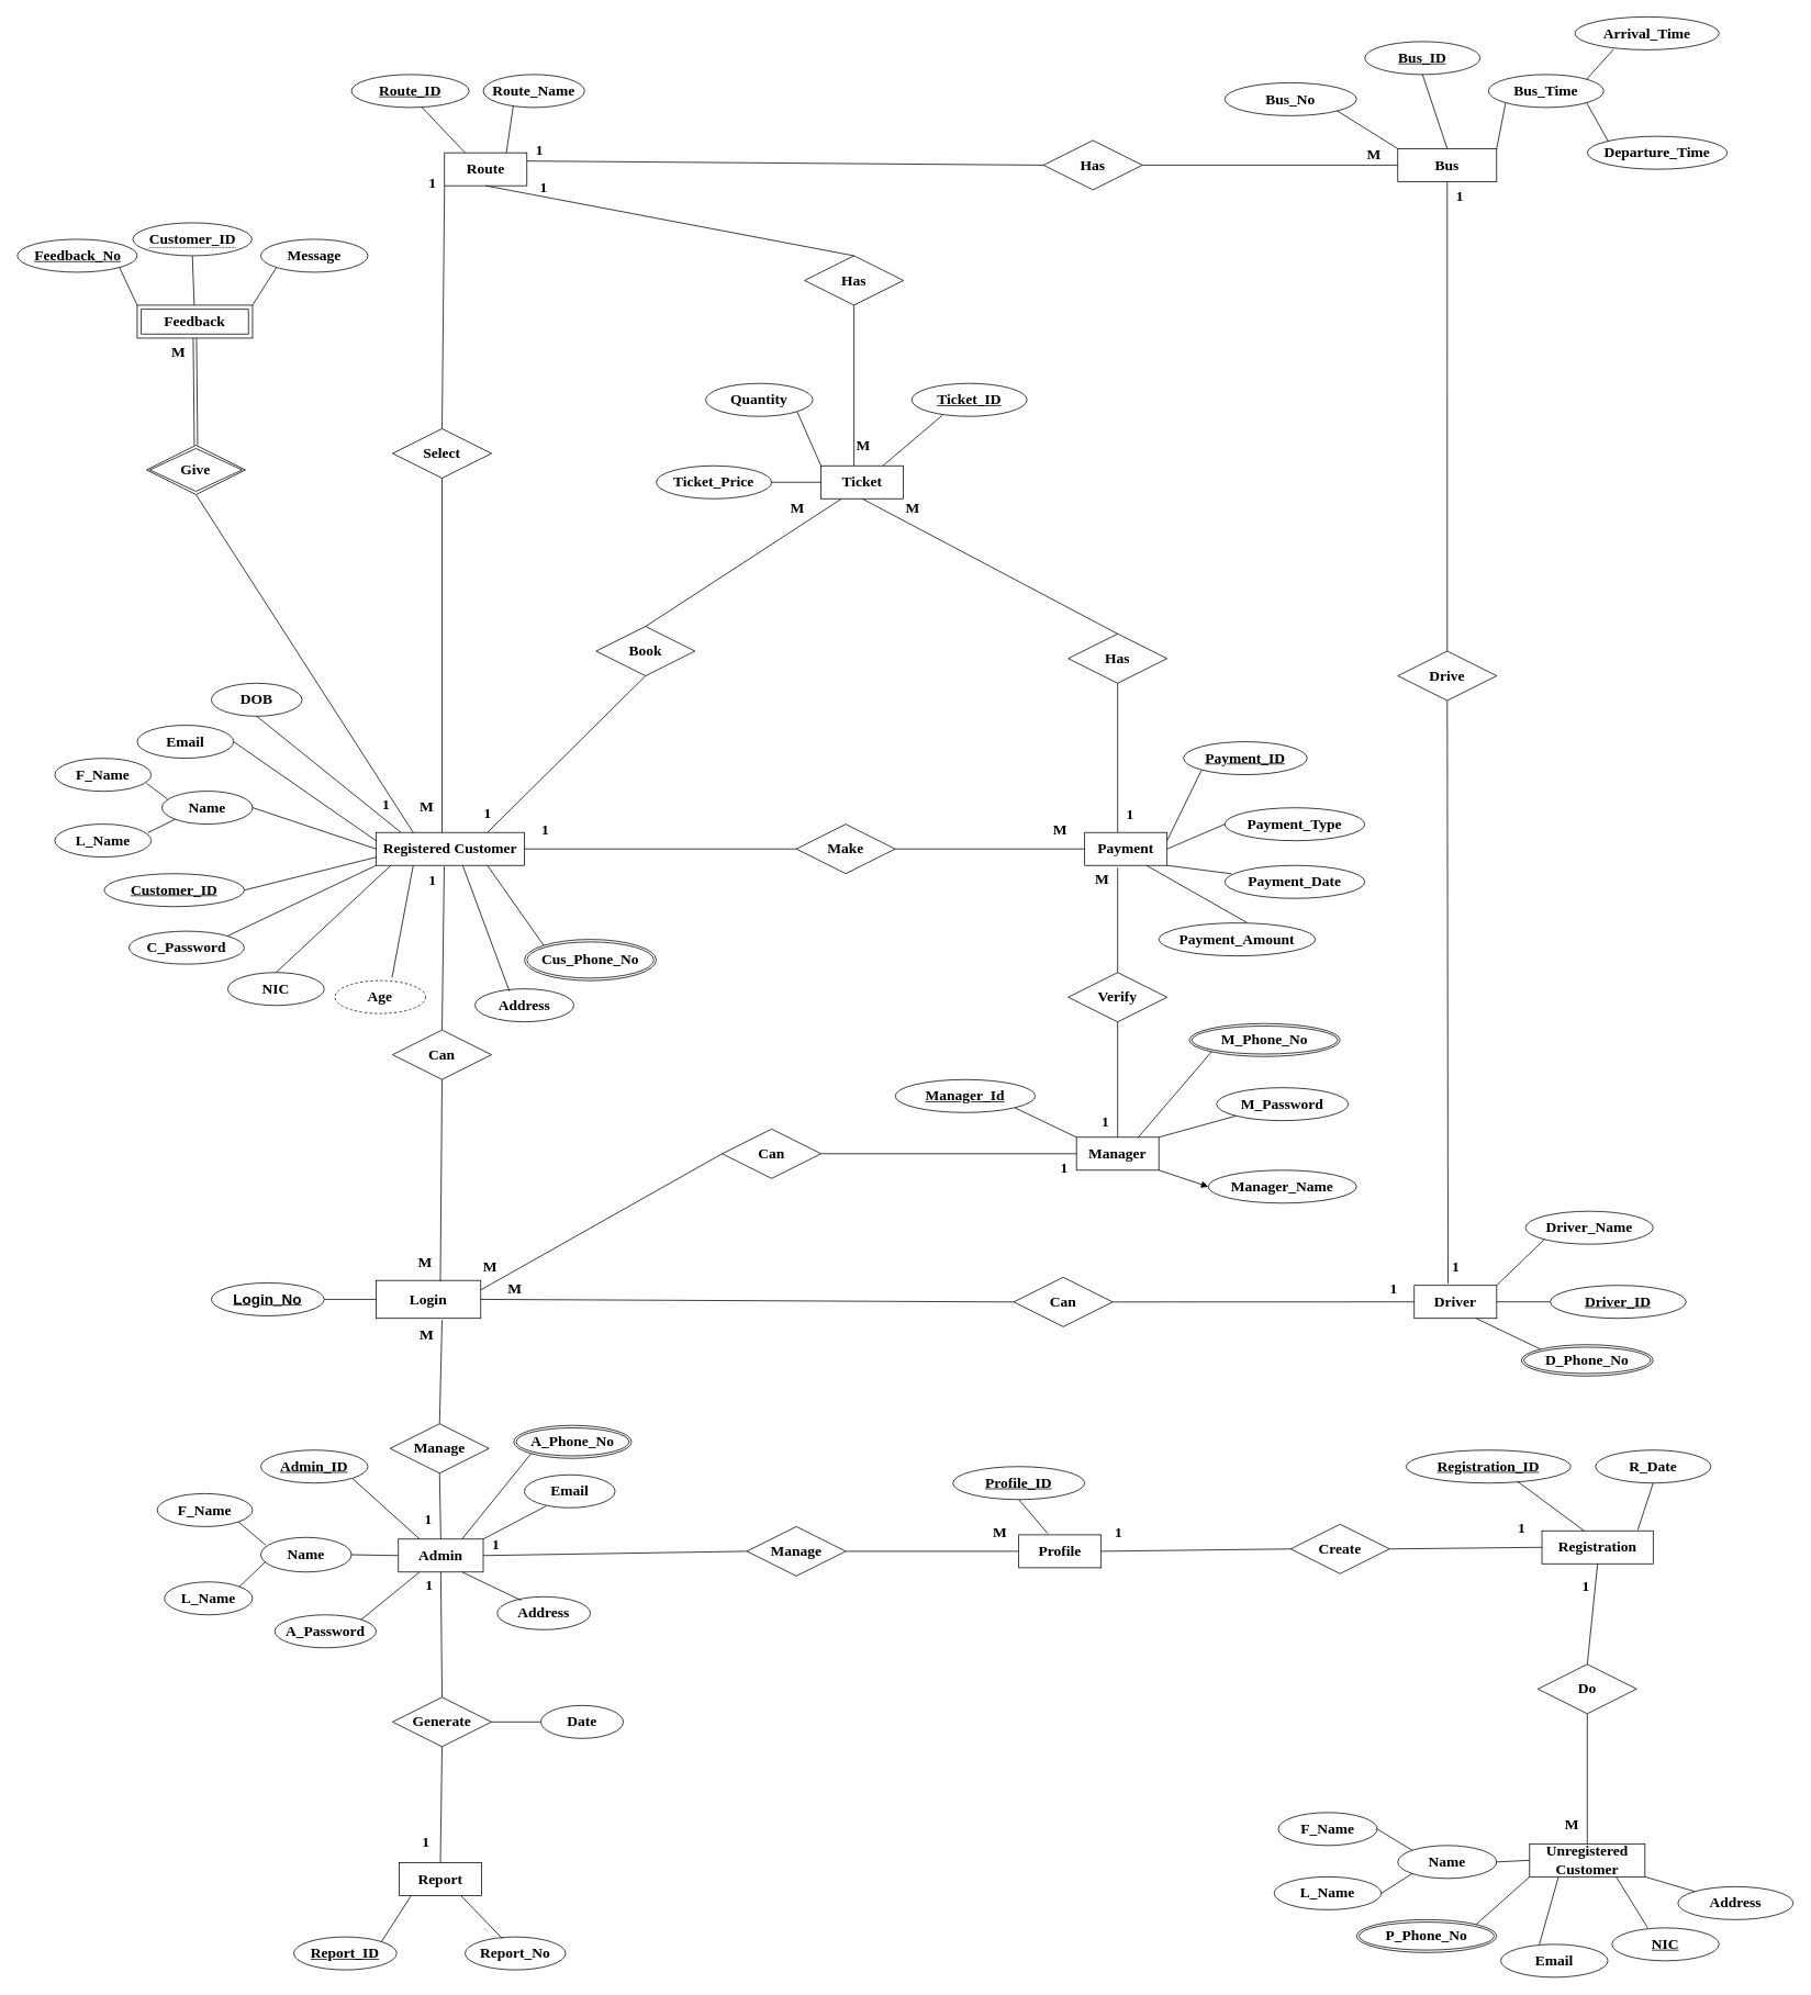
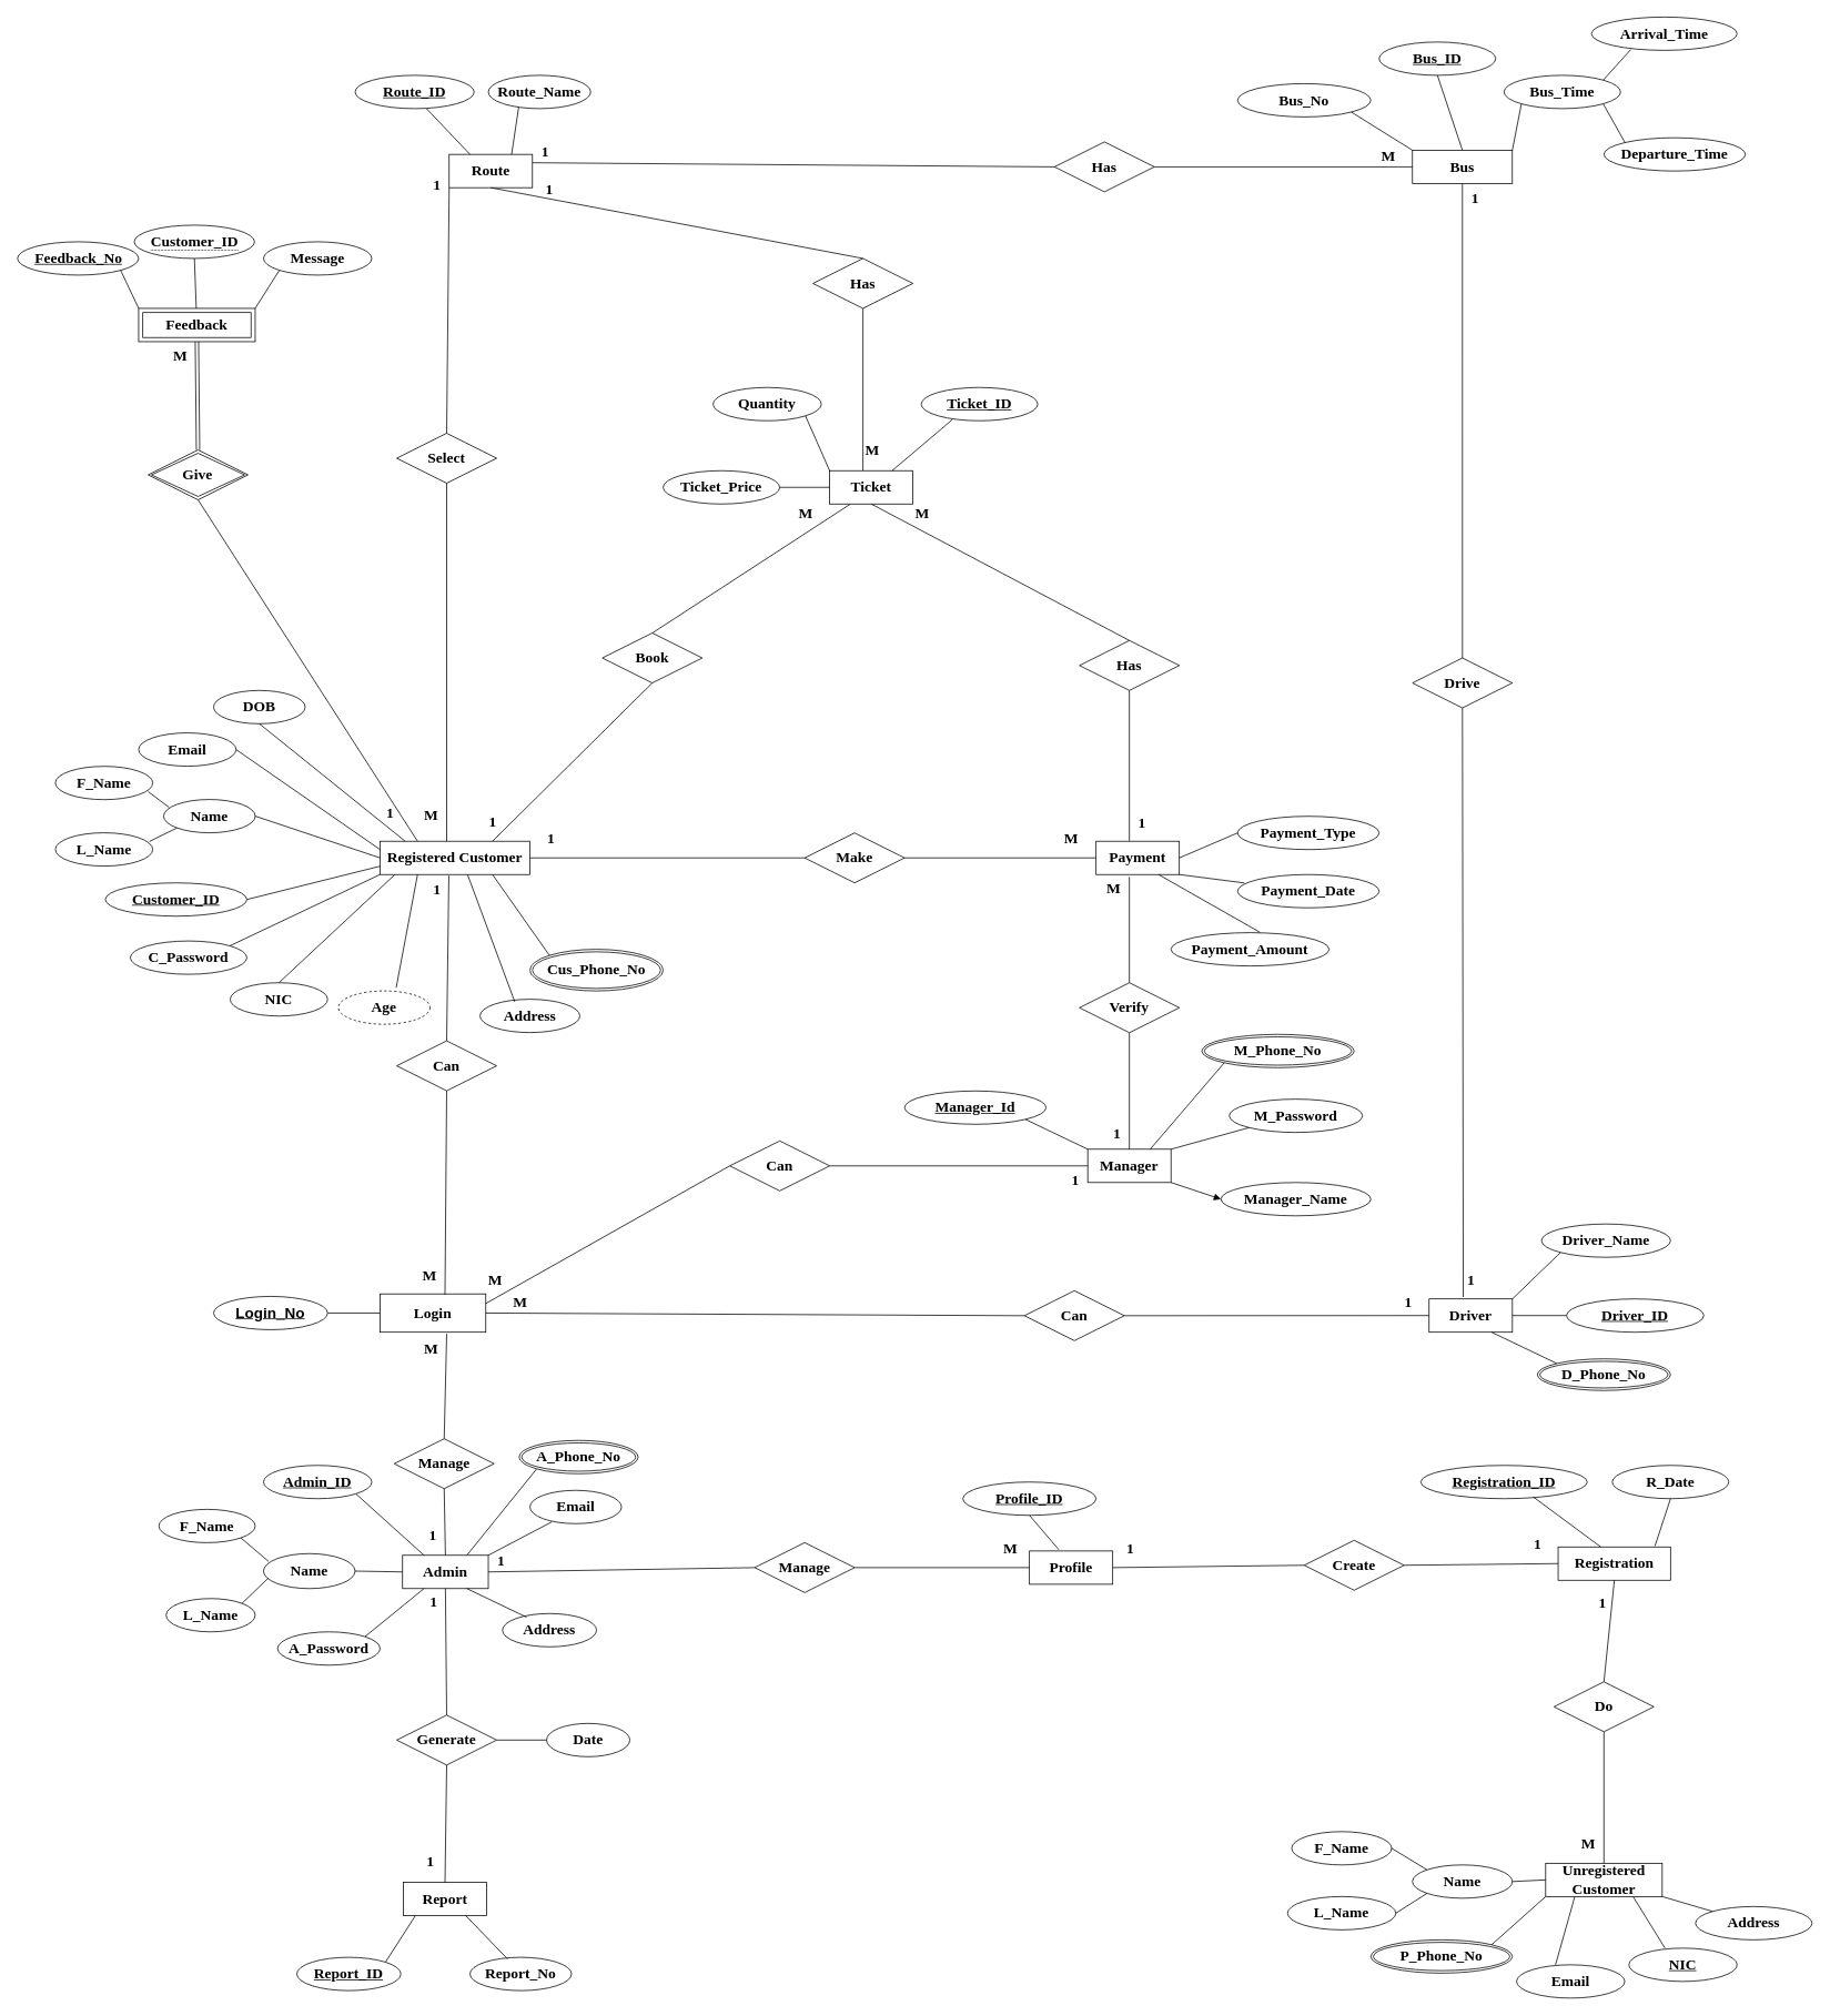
- <mxCell id="122" value="&lt;font style=&quot;font-size: 18px;&quot;&gt;Payment_ID&lt;/font&gt;" style="ellipse;whiteSpace=wrap;html=1;align=center;fontStyle=5;fontSize=18;fontFamily=Times New Roman;" parent="1" vertex="1"><mxGeometry x="1435.98" y="900" width="150.02" height="40" as="geometry" /></mxCell>
- <mxCell id="119" value="" style="endArrow=none;html=1;rounded=0;exitX=1;exitY=0.25;exitDx=0;exitDy=0;entryX=0;entryY=1;entryDx=0;entryDy=0;fontStyle=1;fontSize=18;fontFamily=Times New Roman;" parent="1" source="118" target="122" edge="1"><mxGeometry relative="1" as="geometry"><mxPoint x="1546" y="1245.17" as="sourcePoint" /><mxPoint x="1706" y="1245.17" as="targetPoint" /></mxGeometry></mxCell>
